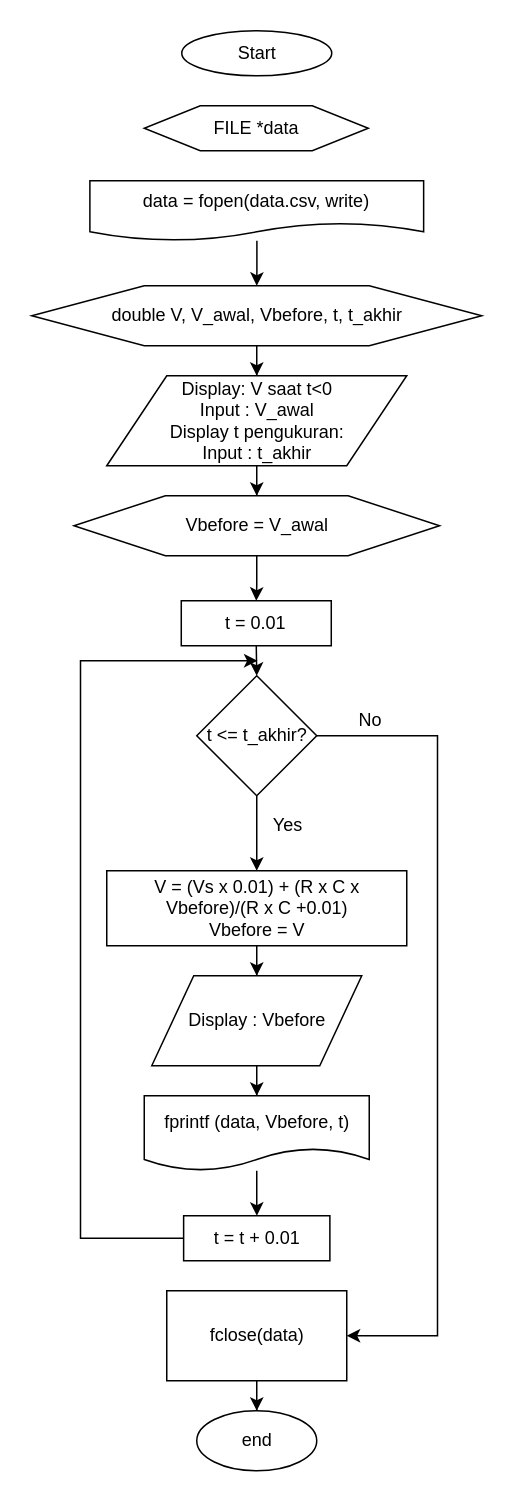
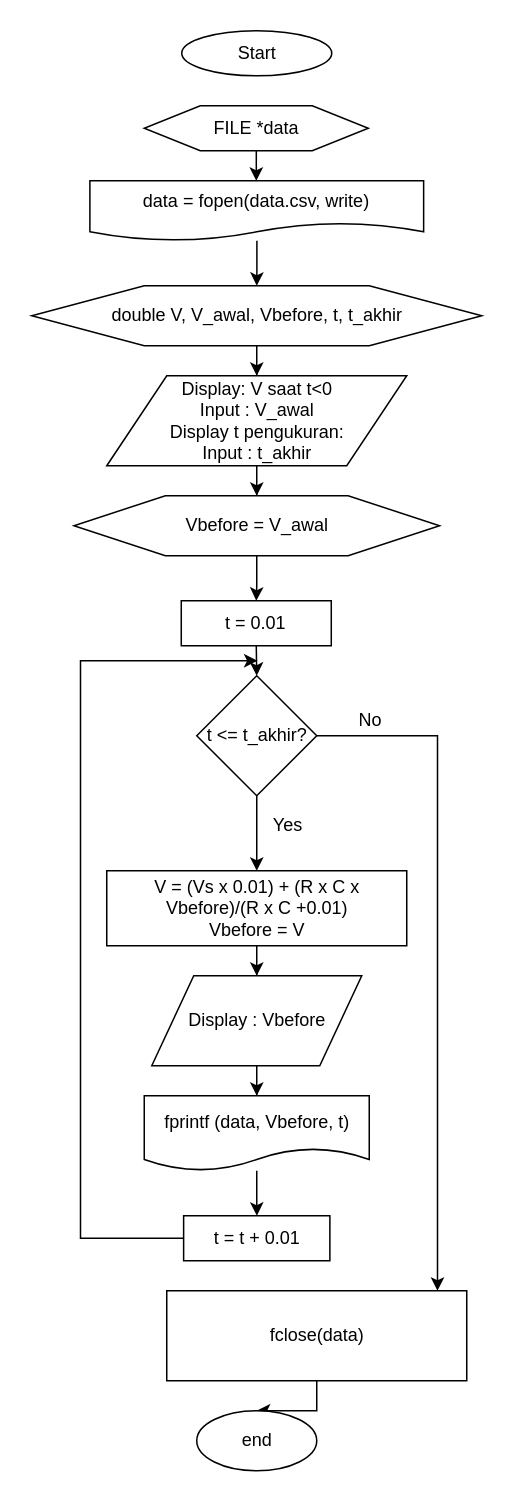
+ <mxCell id="3" style="edgeStyle=orthogonalEdgeStyle;rounded=0;orthogonalLoop=1;jettySize=auto;html=1;entryX=0.5;entryY=0;entryDx=0;entryDy=0;" parent="1" source="4" target="28" edge="1"><mxGeometry relative="1" as="geometry" /></mxCell>
- <mxCell id="18" value="fclose(data)" style="rounded=0;whiteSpace=wrap;html=1;" parent="1" vertex="1"><mxGeometry x="110.5" y="860" width="120" height="60" as="geometry" /></mxCell>
+ <mxCell id="18" value="fclose(data)" style="rounded=0;whiteSpace=wrap;html=1;" parent="1" vertex="1"><mxGeometry x="110.5" y="860" width="200" height="60" as="geometry" /></mxCell>
